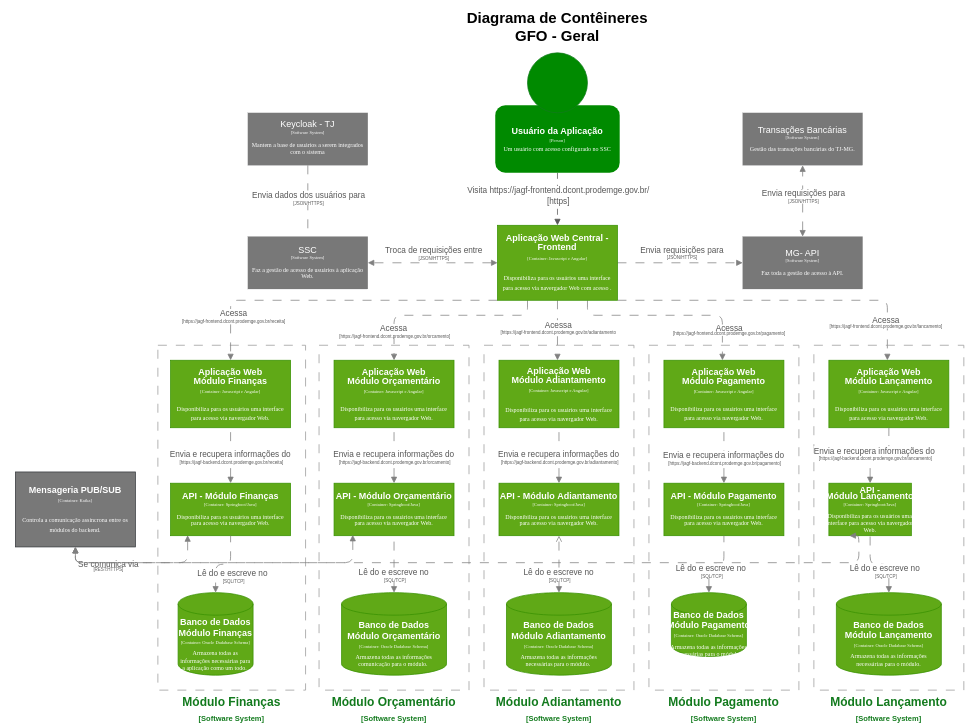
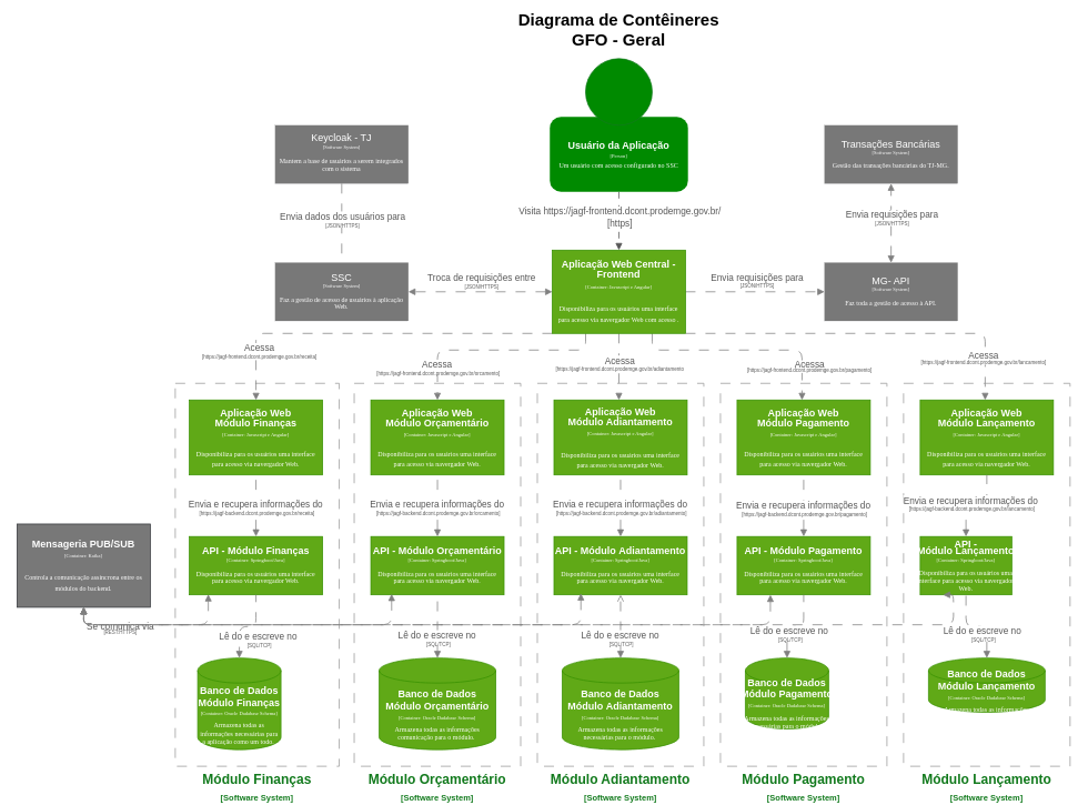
+ <mxCell id="76" value="" style="edgeStyle=orthogonalEdgeStyle;rounded=1;orthogonalLoop=1;jettySize=auto;html=1;curved=0;strokeColor=light-dark(#808080, #ededed);dashed=1;dashPattern=12 12;endArrow=block;endFill=1;startArrow=block;startFill=1;exitX=0.25;exitY=1;exitDx=0;exitDy=0;entryX=0.5;entryY=1;entryDx=0;entryDy=0;" edge="1" parent="1" source="57" target="71"><mxGeometry relative="1" as="geometry"><mxPoint x="707" y="722" as="sourcePoint" /><mxPoint x="110" y="740" as="targetPoint" /><Array as="points"><mxPoint x="925" y="750" /><mxPoint x="100" y="750" /></Array></mxGeometry></mxCell>
+ <mxCell id="75" value="" style="edgeStyle=orthogonalEdgeStyle;rounded=1;orthogonalLoop=1;jettySize=auto;html=1;curved=0;strokeColor=light-dark(#808080, #ededed);dashed=1;dashPattern=12 12;endArrow=block;endFill=1;startArrow=block;startFill=1;exitX=0.202;exitY=0.975;exitDx=0;exitDy=0;exitPerimeter=0;entryX=0.5;entryY=1;entryDx=0;entryDy=0;" edge="1" parent="1" source="49" target="71"><mxGeometry relative="1" as="geometry"><mxPoint x="480" y="830" as="sourcePoint" /><mxPoint x="100" y="730" as="targetPoint" /><Array as="points"><mxPoint x="697" y="750" /><mxPoint x="100" y="750" /></Array></mxGeometry></mxCell>
- <mxCell id="66" value="&lt;font style=&quot;line-height: 80%;&quot; face=&quot;Helvetica&quot;&gt;&lt;b&gt;Banco de Dados Módulo Lançamento&lt;/b&gt;&lt;/font&gt;&lt;div style=&quot;line-height: 80%;&quot;&gt;&lt;font style=&quot;font-size: 6px; line-height: 80%;&quot; face=&quot;Verdana&quot;&gt;[Container: Oracle Dadabase Schema]&lt;/font&gt;&lt;/div&gt;&lt;div style=&quot;line-height: 40%;&quot;&gt;&lt;font style=&quot;font-size: 6px; line-height: 40%;&quot; face=&quot;Verdana&quot;&gt;&lt;br&gt;&lt;/font&gt;&lt;/div&gt;&lt;div style=&quot;line-height: 80%;&quot;&gt;&lt;span style=&quot;font-family: Verdana; font-size: 8px;&quot;&gt;Armazena todas as informações necessárias para o módulo.&lt;/span&gt;&lt;/div&gt;" style="shape=cylinder3;whiteSpace=wrap;html=1;boundedLbl=1;backgroundOutline=1;size=15;fontColor=#ffffff;fillColor=#60a917;strokeColor=light-dark(#399202, #73b14c);" vertex="1" parent="1"><mxGeometry x="1115" y="790" width="140" height="110" as="geometry" /></mxCell>
+ <mxCell id="66" value="&lt;font style=&quot;line-height: 80%;&quot; face=&quot;Helvetica&quot;&gt;&lt;b&gt;Banco de Dados Módulo Lançamento&lt;/b&gt;&lt;/font&gt;&lt;div style=&quot;line-height: 80%;&quot;&gt;&lt;font style=&quot;font-size: 6px; line-height: 80%;&quot; face=&quot;Verdana&quot;&gt;[Container: Oracle Dadabase Schema]&lt;/font&gt;&lt;/div&gt;&lt;div style=&quot;line-height: 40%;&quot;&gt;&lt;font style=&quot;font-size: 6px; line-height: 40%;&quot; face=&quot;Verdana&quot;&gt;&lt;br&gt;&lt;/font&gt;&lt;/div&gt;&lt;div style=&quot;line-height: 80%;&quot;&gt;&lt;span style=&quot;font-family: Verdana; font-size: 8px;&quot;&gt;Armazena todas as informações necessárias para o módulo.&lt;/span&gt;&lt;/div&gt;" style="shape=cylinder3;whiteSpace=wrap;html=1;boundedLbl=1;backgroundOutline=1;size=15;fontColor=#ffffff;fillColor=#60a917;strokeColor=light-dark(#399202, #73b14c);" vertex="1" parent="1"><mxGeometry x="1115" y="790" width="140" height="65" as="geometry" /></mxCell>
